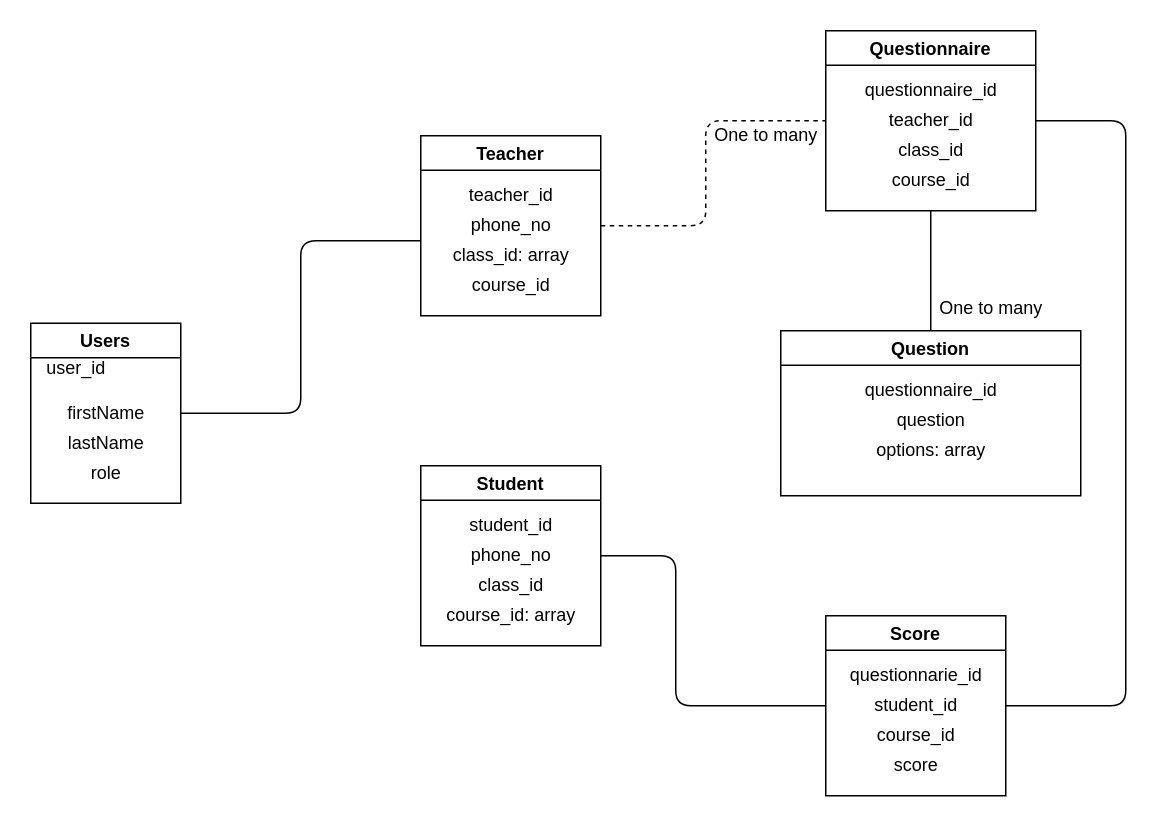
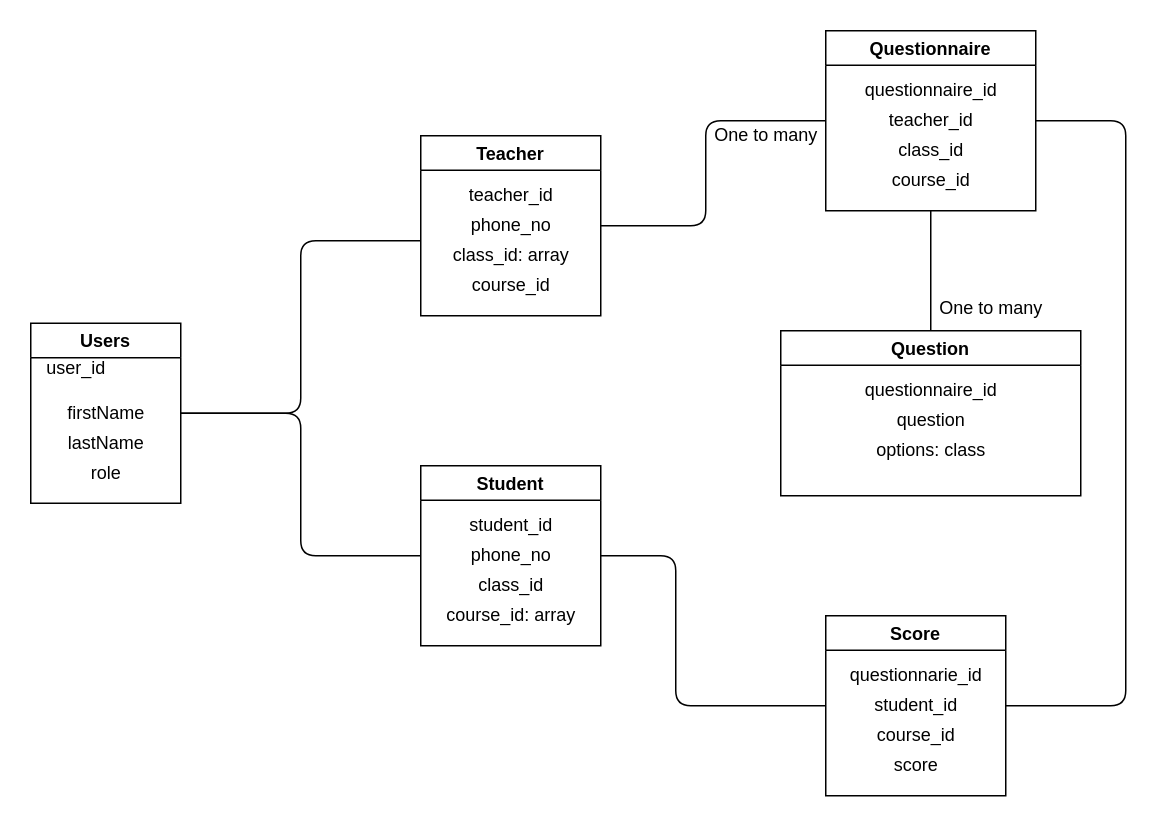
- <mxCell id="34" value="" style="endArrow=none;html=1;rounded=1;entryX=0;entryY=0.5;entryDx=0;entryDy=0;exitX=1;exitY=0.5;exitDx=0;exitDy=0;dashed=1;" edge="1" parent="1" source="7" target="18"><mxGeometry width="50" height="50" relative="1" as="geometry"><mxPoint x="410" y="270" as="sourcePoint" /><mxPoint x="460" y="220" as="targetPoint" /><Array as="points"><mxPoint x="470" y="150" /><mxPoint x="470" y="80" /></Array></mxGeometry></mxCell>
+ <mxCell id="34" value="" style="endArrow=none;html=1;rounded=1;entryX=0;entryY=0.5;entryDx=0;entryDy=0;exitX=1;exitY=0.5;exitDx=0;exitDy=0;" edge="1" parent="1" source="7" target="18"><mxGeometry width="50" height="50" relative="1" as="geometry"><mxPoint x="410" y="270" as="sourcePoint" /><mxPoint x="460" y="220" as="targetPoint" /><Array as="points"><mxPoint x="470" y="150" /><mxPoint x="470" y="80" /></Array></mxGeometry></mxCell>
- <mxCell id="26" value="options: array" style="text;html=1;align=center;verticalAlign=middle;resizable=0;points=[];autosize=1;strokeColor=none;fillColor=none;" vertex="1" parent="23"><mxGeometry x="55" y="70" width="90" height="20" as="geometry" /></mxCell>
+ <mxCell id="26" value="options: class" style="text;html=1;align=center;verticalAlign=middle;resizable=0;points=[];autosize=1;strokeColor=none;fillColor=none;" vertex="1" parent="23"><mxGeometry x="55" y="70" width="90" height="20" as="geometry" /></mxCell>
+ <mxCell id="33" value="" style="endArrow=none;html=1;exitX=1;exitY=0.5;exitDx=0;exitDy=0;rounded=1;entryX=0;entryY=0.5;entryDx=0;entryDy=0;" edge="1" parent="1" source="2" target="12"><mxGeometry width="50" height="50" relative="1" as="geometry"><mxPoint x="130" y="285" as="sourcePoint" /><mxPoint x="290" y="170" as="targetPoint" /><Array as="points"><mxPoint x="200" y="275" /><mxPoint x="200" y="370" /></Array></mxGeometry></mxCell>
